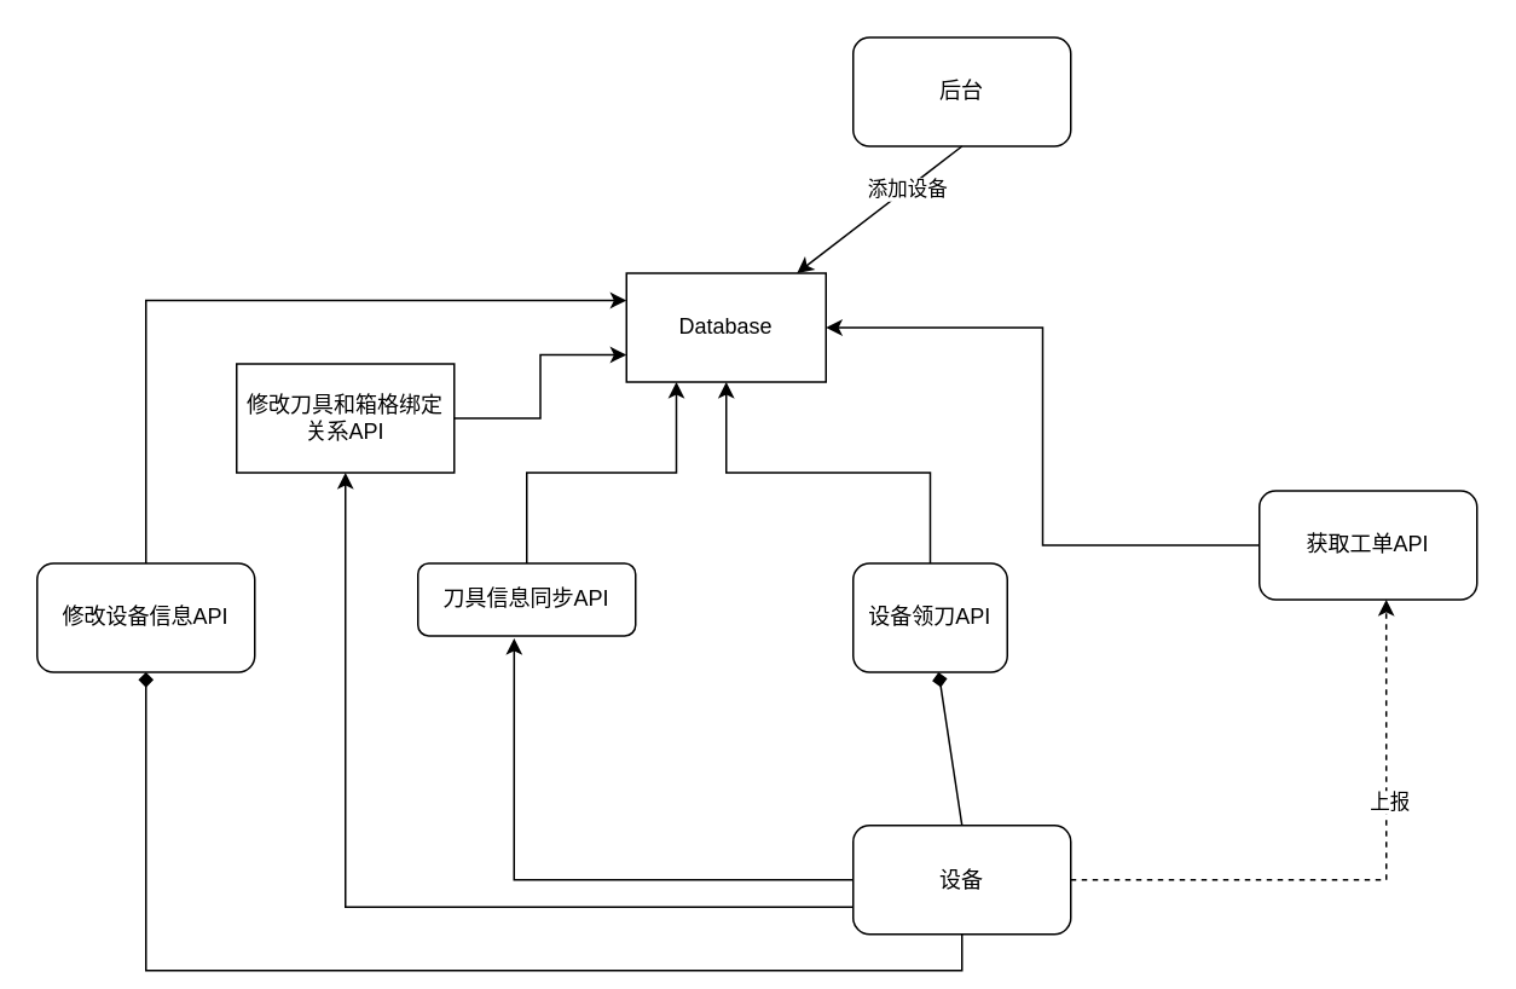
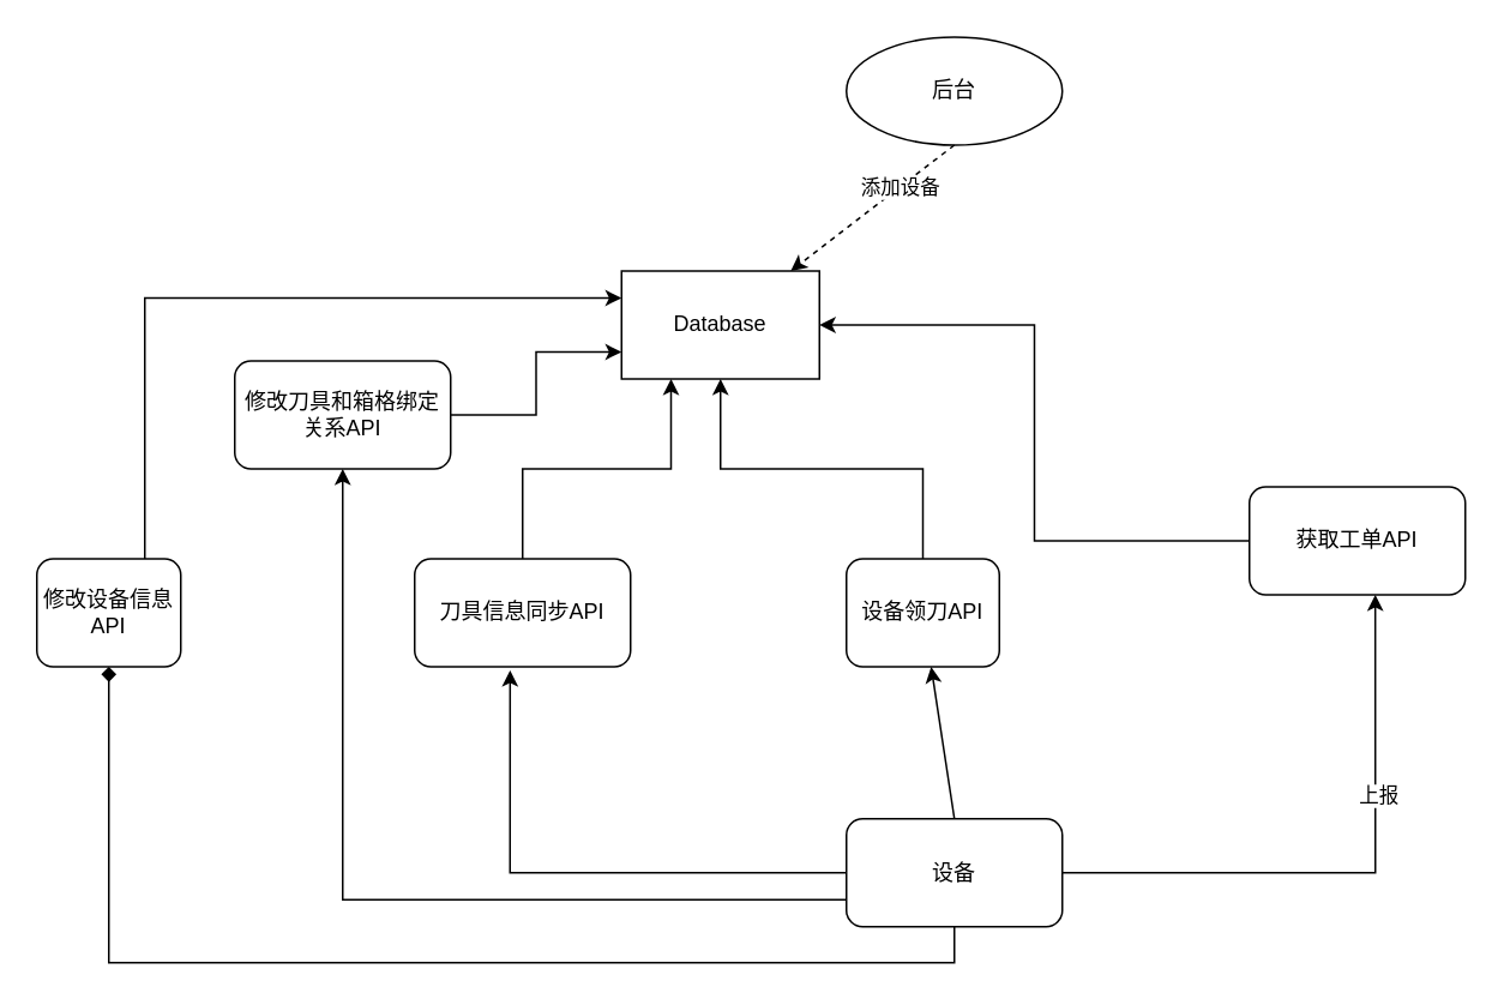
- <mxCell id="2" value="后台" style="rounded=1;whiteSpace=wrap;html=1;" parent="1" vertex="1"><mxGeometry x="470" y="20" width="120" height="60" as="geometry" /></mxCell>
+ <mxCell id="2" value="后台" style="ellipse;whiteSpace=wrap;html=1;" parent="1" vertex="1"><mxGeometry x="470" y="20" width="120" height="60" as="geometry" /></mxCell>
- <mxCell id="4" value="" style="endArrow=classic;html=1;exitX=0.5;exitY=1;exitDx=0;exitDy=0;" parent="1" source="2" target="3" edge="1"><mxGeometry width="50" height="50" relative="1" as="geometry"><mxPoint x="640" y="320" as="sourcePoint" /><mxPoint x="690" y="270" as="targetPoint" /></mxGeometry></mxCell>
+ <mxCell id="4" value="" style="endArrow=classic;html=1;exitX=0.5;exitY=1;exitDx=0;exitDy=0;dashed=1;" parent="1" source="2" target="3" edge="1"><mxGeometry width="50" height="50" relative="1" as="geometry"><mxPoint x="640" y="320" as="sourcePoint" /><mxPoint x="690" y="270" as="targetPoint" /></mxGeometry></mxCell>
- <mxCell id="22" value="修改刀具和箱格绑定关系API" style="whiteSpace=wrap;html=1;rounded=0;" parent="1" vertex="1"><mxGeometry x="130" y="200" width="120" height="60" as="geometry" /></mxCell>
+ <mxCell id="22" value="修改刀具和箱格绑定关系API" style="rounded=1;whiteSpace=wrap;html=1;" parent="1" vertex="1"><mxGeometry x="130" y="200" width="120" height="60" as="geometry" /></mxCell>
- <mxCell id="18" value="刀具信息同步API" style="rounded=1;whiteSpace=wrap;html=1;" parent="1" vertex="1"><mxGeometry x="230" y="310" width="120" height="40" as="geometry" /></mxCell>
+ <mxCell id="18" value="刀具信息同步API" style="rounded=1;whiteSpace=wrap;html=1;" parent="1" vertex="1"><mxGeometry x="230" y="310" width="120" height="60" as="geometry" /></mxCell>
- <mxCell id="20" value="修改设备信息API" style="rounded=1;whiteSpace=wrap;html=1;" parent="1" vertex="1"><mxGeometry x="20" y="310" width="120" height="60" as="geometry" /></mxCell>
+ <mxCell id="20" value="修改设备信息API" style="rounded=1;whiteSpace=wrap;html=1;" parent="1" vertex="1"><mxGeometry x="20" y="310" width="80" height="60" as="geometry" /></mxCell>
- <mxCell id="14" value="" style="endArrow=diamond;html=1;exitX=0.5;exitY=0;exitDx=0;exitDy=0;" parent="1" source="11" target="13" edge="1"><mxGeometry width="50" height="50" relative="1" as="geometry"><mxPoint x="650" y="430" as="sourcePoint" /><mxPoint x="700" y="380" as="targetPoint" /></mxGeometry></mxCell>
+ <mxCell id="14" value="" style="endArrow=classic;html=1;exitX=0.5;exitY=0;exitDx=0;exitDy=0;" parent="1" source="11" target="13" edge="1"><mxGeometry width="50" height="50" relative="1" as="geometry"><mxPoint x="650" y="430" as="sourcePoint" /><mxPoint x="700" y="380" as="targetPoint" /></mxGeometry></mxCell>
- <mxCell id="6" style="edgeStyle=orthogonalEdgeStyle;rounded=0;orthogonalLoop=1;jettySize=auto;html=1;exitX=1;exitY=0.5;exitDx=0;exitDy=0;entryX=0.583;entryY=1;entryDx=0;entryDy=0;entryPerimeter=0;dashed=1;" parent="1" source="11" target="16" edge="1"><mxGeometry relative="1" as="geometry" /></mxCell>
+ <mxCell id="6" style="edgeStyle=orthogonalEdgeStyle;rounded=0;orthogonalLoop=1;jettySize=auto;html=1;exitX=1;exitY=0.5;exitDx=0;exitDy=0;entryX=0.583;entryY=1;entryDx=0;entryDy=0;entryPerimeter=0;" parent="1" source="11" target="16" edge="1"><mxGeometry relative="1" as="geometry" /></mxCell>
